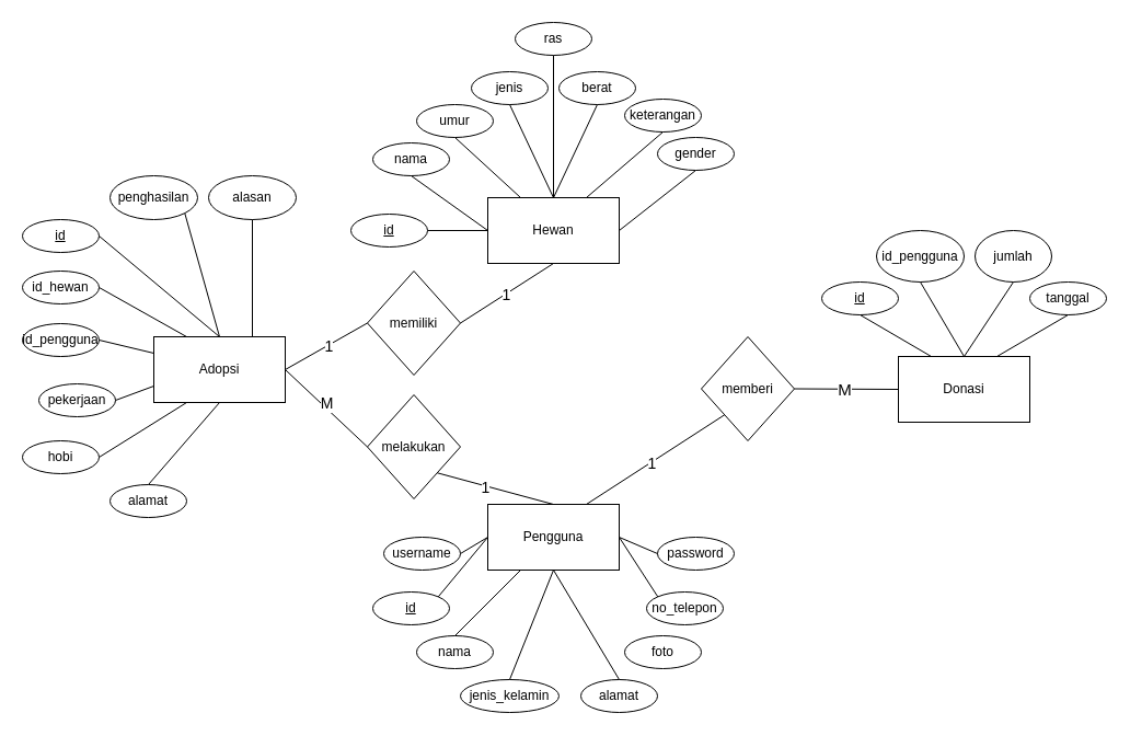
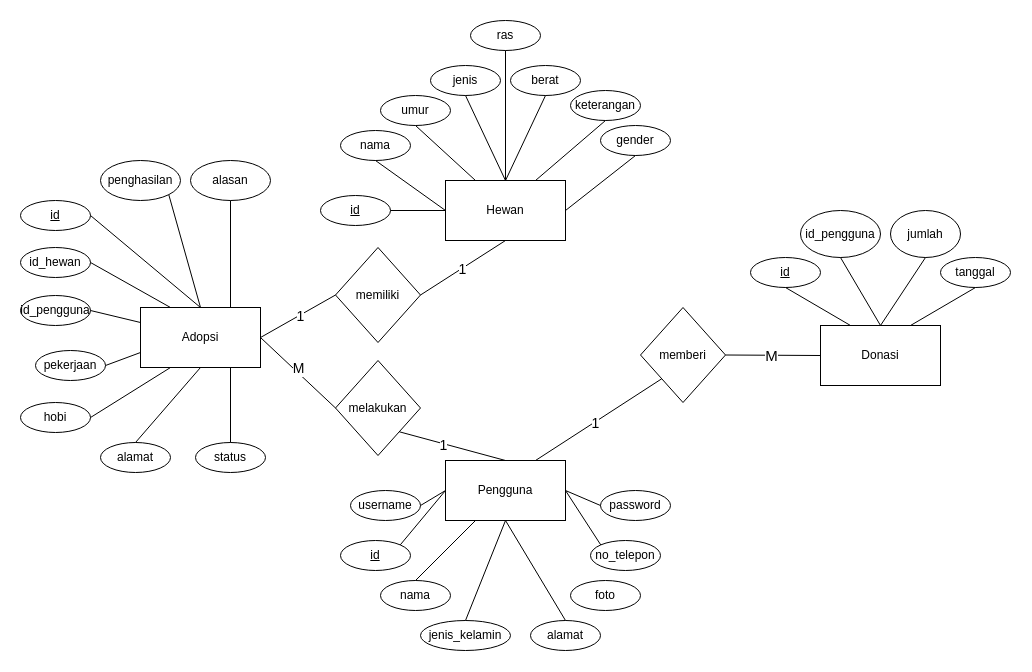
+ <mxCell id="72" value="" style="endArrow=none;html=1;rounded=0;entryX=0.75;entryY=1;entryDx=0;entryDy=0;exitX=0.5;exitY=0;exitDx=0;exitDy=0;" edge="1" parent="1" source="66" target="37"><mxGeometry width="50" height="50" relative="1" as="geometry"><mxPoint x="145" y="452" as="sourcePoint" /><mxPoint x="210" y="377" as="targetPoint" /></mxGeometry></mxCell>
+ <mxCell id="66" value="status" style="ellipse;whiteSpace=wrap;html=1;" vertex="1" parent="1"><mxGeometry x="195" y="442" width="70" height="30" as="geometry" /></mxCell>
